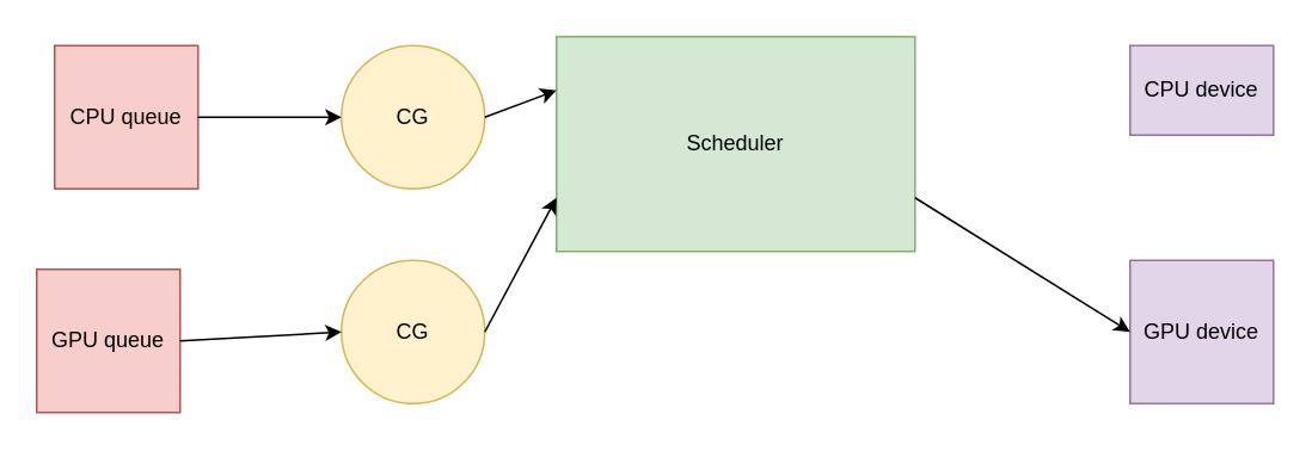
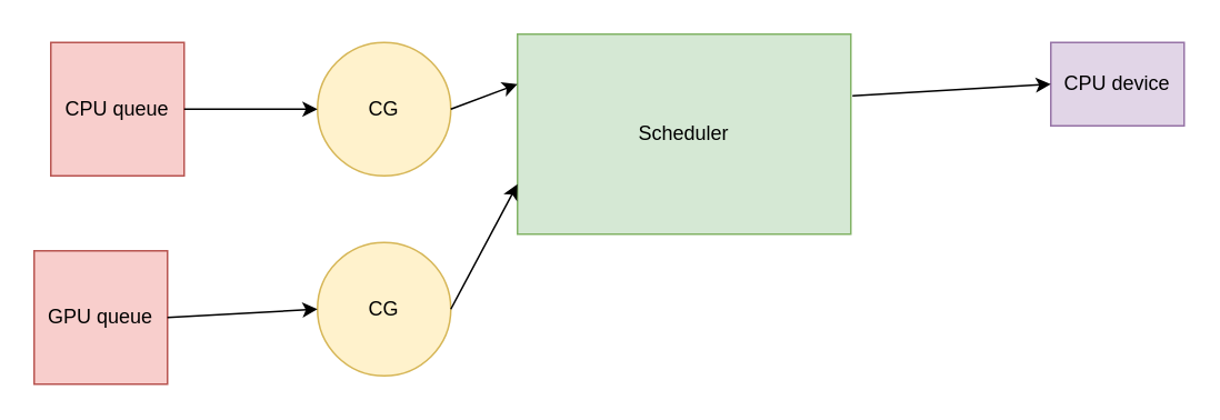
+ <mxCell id="8" value="" style="endArrow=classic;html=1;exitX=1.005;exitY=0.308;exitDx=0;exitDy=0;entryX=0;entryY=0.5;entryDx=0;entryDy=0;exitPerimeter=0;" parent="1" source="2" target="3" edge="1"><mxGeometry width="50" height="50" relative="1" as="geometry"><mxPoint x="130" y="85" as="sourcePoint" /><mxPoint x="210" y="85" as="targetPoint" /></mxGeometry></mxCell>
- <mxCell id="10" value="" style="endArrow=classic;html=1;exitX=1;exitY=0.75;exitDx=0;exitDy=0;entryX=0;entryY=0.5;entryDx=0;entryDy=0;" parent="1" source="2" target="9" edge="1"><mxGeometry width="50" height="50" relative="1" as="geometry"><mxPoint x="560" y="135" as="sourcePoint" /><mxPoint x="640" y="75" as="targetPoint" /></mxGeometry></mxCell>
- <mxCell id="9" value="GPU device" style="rounded=0;whiteSpace=wrap;html=1;fillColor=#e1d5e7;strokeColor=#9673a6;" parent="1" vertex="1"><mxGeometry x="630" y="145" width="80" height="80" as="geometry" /></mxCell>
